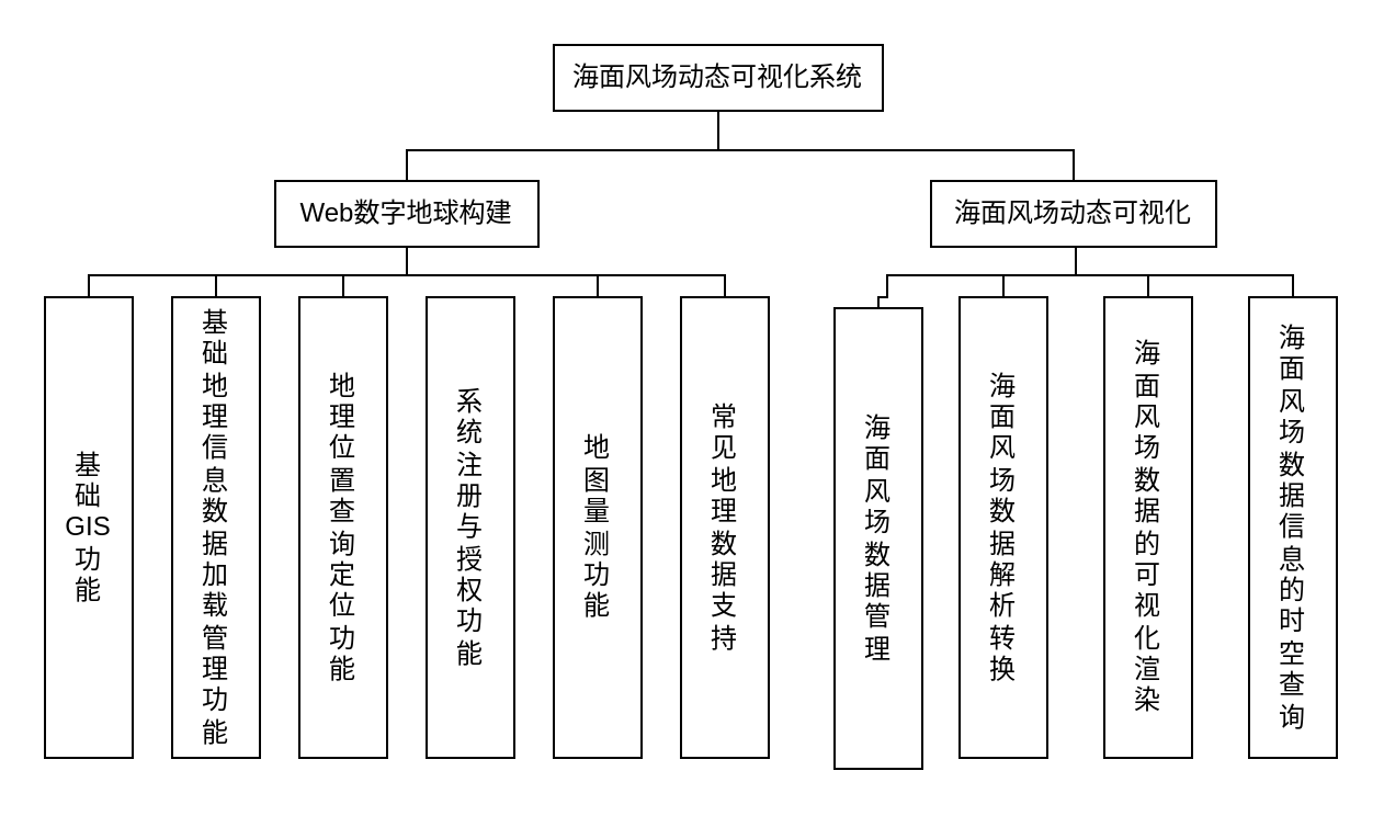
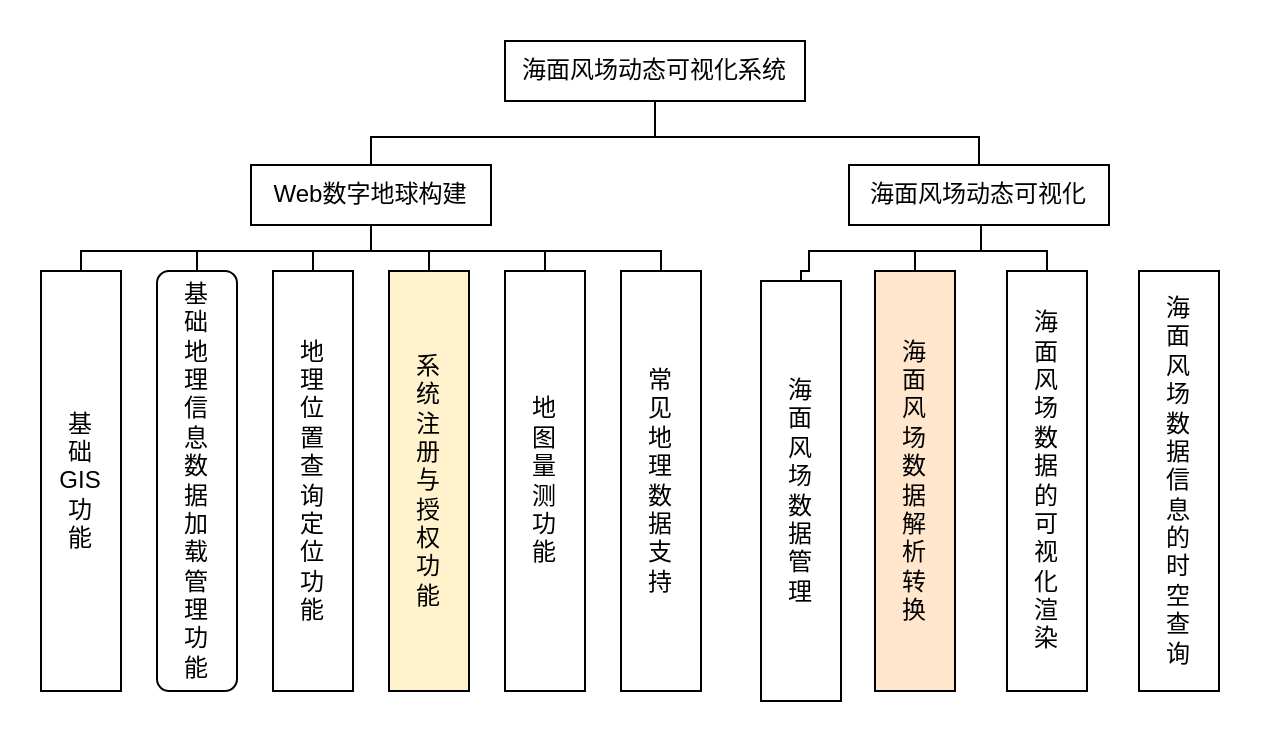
- <mxCell id="14" style="edgeStyle=orthogonalEdgeStyle;rounded=0;orthogonalLoop=1;jettySize=auto;html=1;entryX=0.5;entryY=0;entryDx=0;entryDy=0;endArrow=none;endFill=0;" parent="1" source="15" target="25" edge="1"><mxGeometry relative="1" as="geometry"><Array as="points"><mxPoint x="490" y="125" /><mxPoint x="589" y="125" /></Array></mxGeometry></mxCell>
+ <mxCell id="8" style="edgeStyle=orthogonalEdgeStyle;rounded=0;orthogonalLoop=1;jettySize=auto;html=1;entryX=0.5;entryY=0;entryDx=0;entryDy=0;endArrow=none;endFill=0;" parent="1" source="11" target="21" edge="1"><mxGeometry relative="1" as="geometry"><Array as="points"><mxPoint x="185" y="125" /><mxPoint x="214" y="125" /></Array></mxGeometry></mxCell>
- <mxCell id="17" value="基础地理信息数据加载管理功能" style="rounded=0;whiteSpace=wrap;html=1;horizontal=1;verticalAlign=middle;spacingTop=0;spacingLeft=8;spacingRight=8;" parent="1" vertex="1"><mxGeometry x="78" y="135" width="40" height="210" as="geometry" /></mxCell>
+ <mxCell id="17" value="基础地理信息数据加载管理功能" style="whiteSpace=wrap;html=1;horizontal=1;verticalAlign=middle;spacingTop=0;spacingLeft=8;spacingRight=8;rounded=1;" parent="1" vertex="1"><mxGeometry x="78" y="135" width="40" height="210" as="geometry" /></mxCell>
- <mxCell id="21" value="系统注册与授权功能" style="rounded=0;whiteSpace=wrap;html=1;horizontal=1;verticalAlign=middle;spacingTop=0;spacingLeft=8;spacingRight=8;" parent="1" vertex="1"><mxGeometry x="194" y="135" width="40" height="210" as="geometry" /></mxCell>
+ <mxCell id="21" value="系统注册与授权功能" style="rounded=0;whiteSpace=wrap;html=1;horizontal=1;verticalAlign=middle;spacingTop=0;spacingLeft=8;spacingRight=8;fillColor=#fff2cc;" parent="1" vertex="1"><mxGeometry x="194" y="135" width="40" height="210" as="geometry" /></mxCell>
- <mxCell id="23" value="海面风场数据解析转换" style="rounded=0;whiteSpace=wrap;html=1;horizontal=1;verticalAlign=middle;spacingTop=0;spacingLeft=8;spacingRight=8;" parent="1" vertex="1"><mxGeometry x="437" y="135" width="40" height="210" as="geometry" /></mxCell>
+ <mxCell id="23" value="海面风场数据解析转换" style="rounded=0;whiteSpace=wrap;html=1;horizontal=1;verticalAlign=middle;spacingTop=0;spacingLeft=8;spacingRight=8;fillColor=#ffe6cc;" parent="1" vertex="1"><mxGeometry x="437" y="135" width="40" height="210" as="geometry" /></mxCell>
